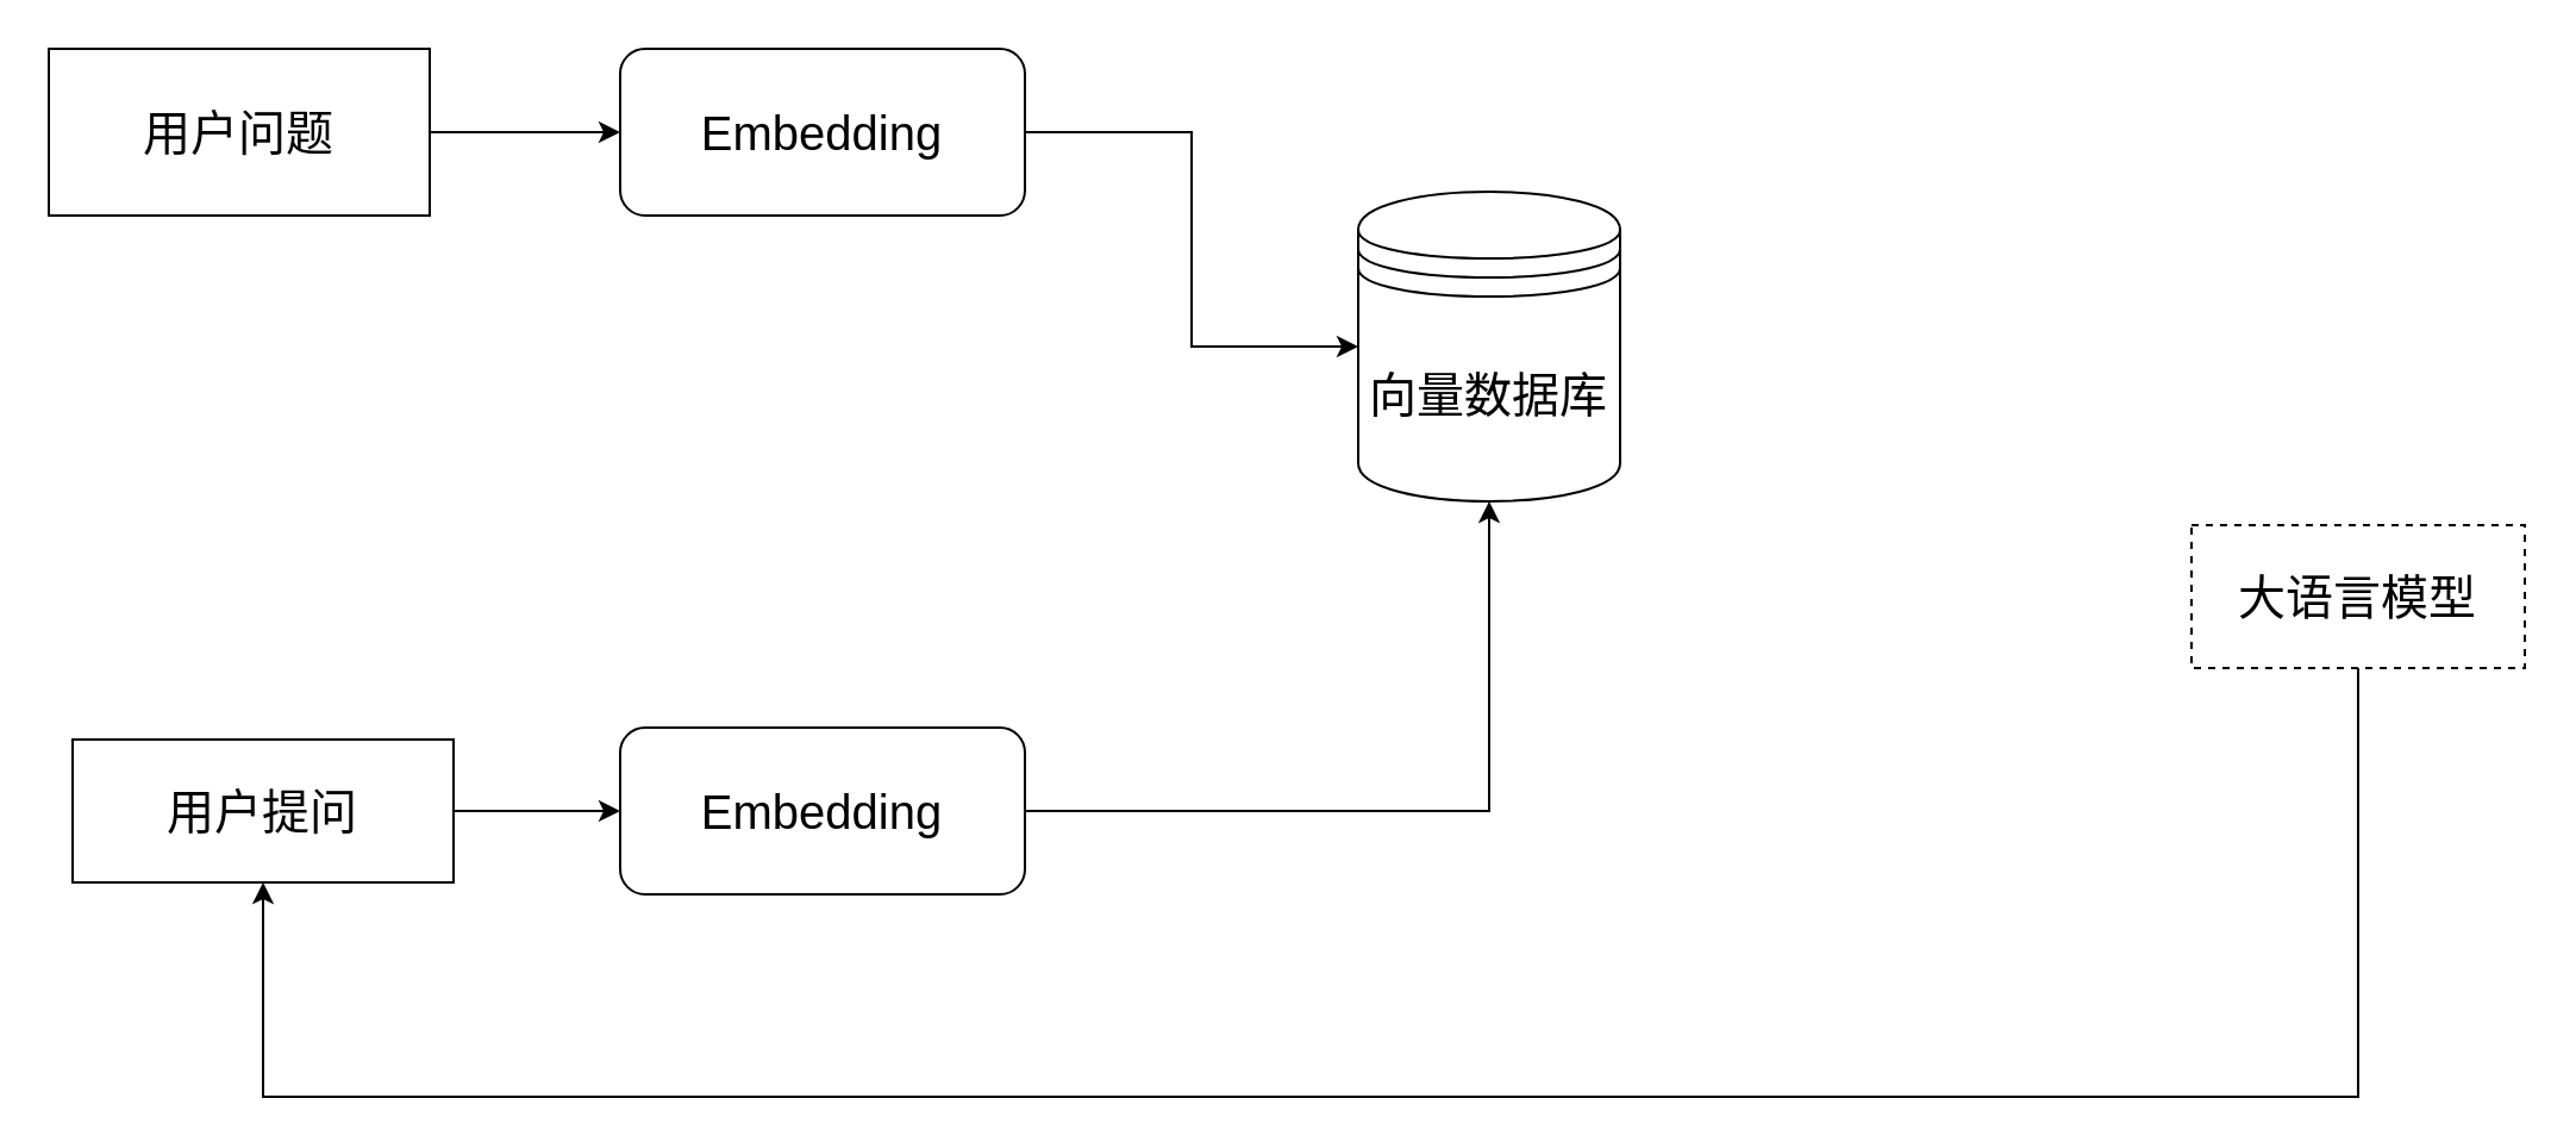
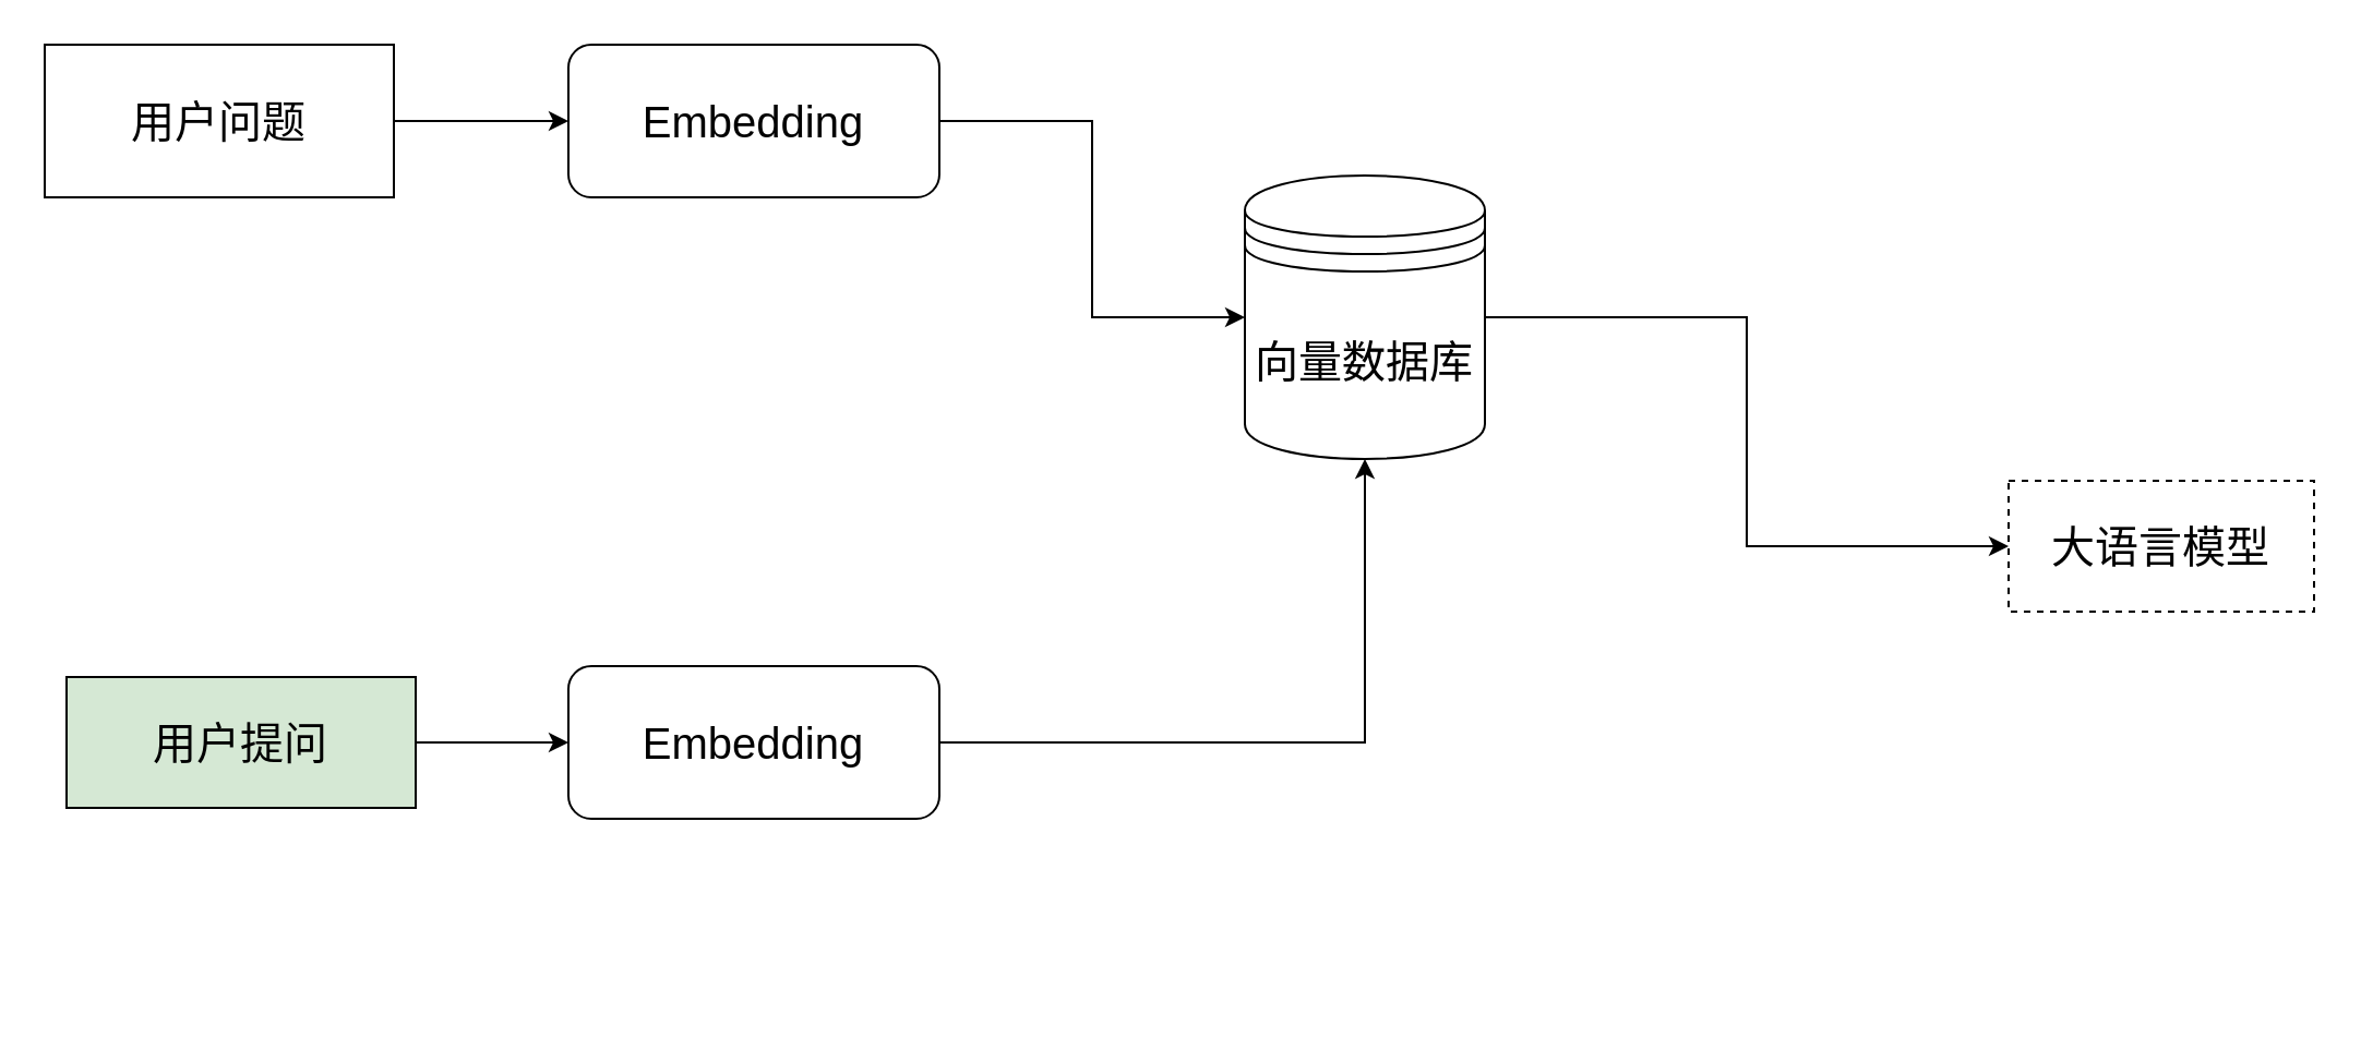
+ <mxCell id="6" style="edgeStyle=orthogonalEdgeStyle;rounded=0;orthogonalLoop=1;jettySize=auto;html=1;exitX=1;exitY=0.5;exitDx=0;exitDy=0;entryX=0;entryY=0.5;entryDx=0;entryDy=0;" edge="1" parent="1" source="7" target="13"><mxGeometry relative="1" as="geometry" /></mxCell>
- <mxCell id="9" value="用户提问" style="rounded=0;whiteSpace=wrap;html=1;fontSize=20;" vertex="1" parent="1"><mxGeometry x="30" y="310" width="160" height="60" as="geometry" /></mxCell>
+ <mxCell id="9" value="用户提问" style="rounded=0;whiteSpace=wrap;html=1;fontSize=20;fillColor=#d5e8d4;" vertex="1" parent="1"><mxGeometry x="30" y="310" width="160" height="60" as="geometry" /></mxCell>
- <mxCell id="12" style="edgeStyle=orthogonalEdgeStyle;rounded=0;orthogonalLoop=1;jettySize=auto;html=1;exitX=0.5;exitY=1;exitDx=0;exitDy=0;entryX=0.5;entryY=1;entryDx=0;entryDy=0;" edge="1" parent="1" source="13" target="9"><mxGeometry relative="1" as="geometry"><Array as="points"><mxPoint x="990" y="460" /><mxPoint x="110" y="460" /></Array></mxGeometry></mxCell>
